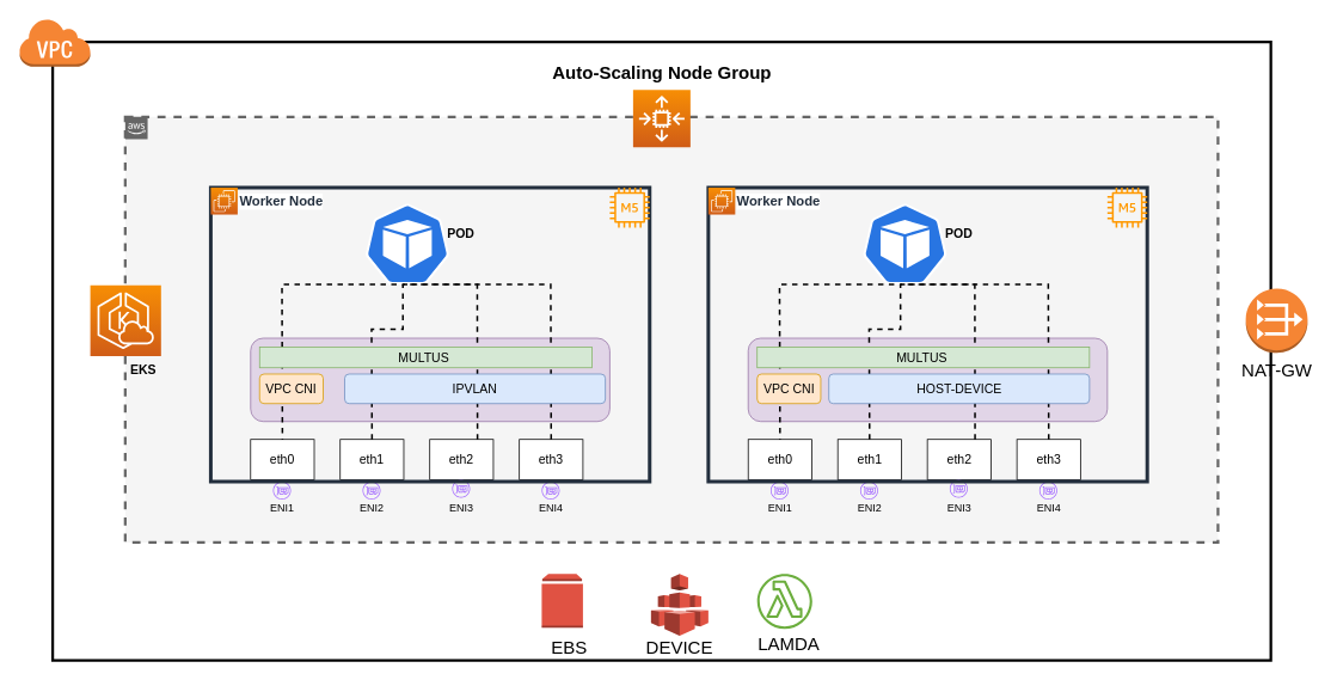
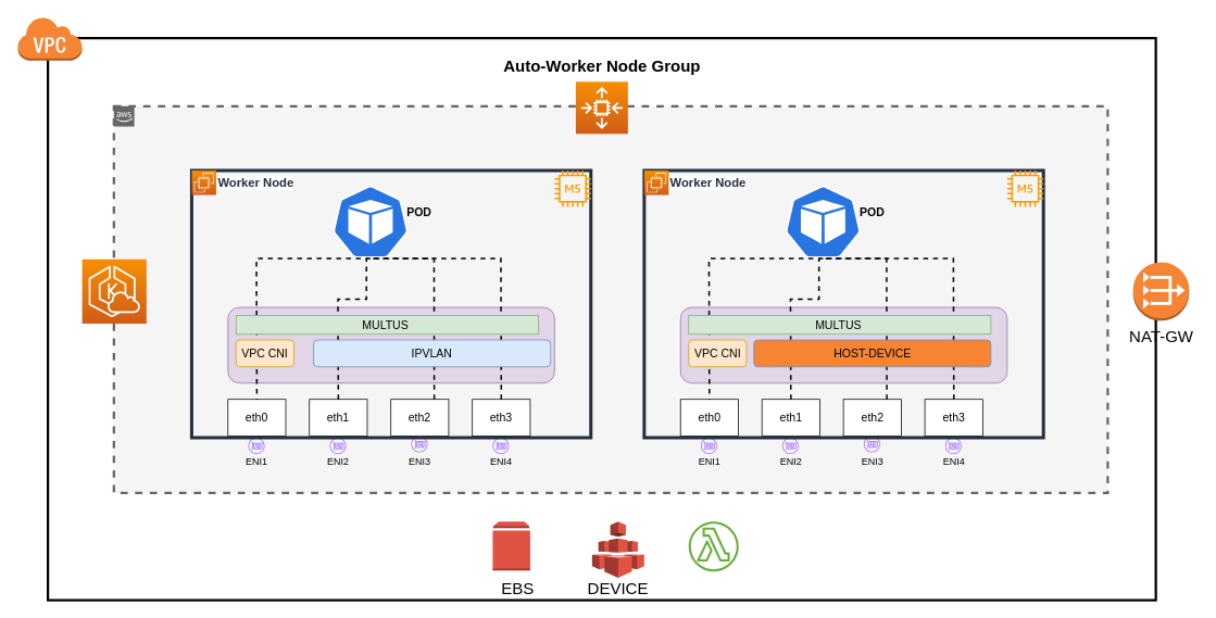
- <mxCell id="29" value="&lt;font size=&quot;1&quot;&gt;&lt;b style=&quot;font-size: 20px&quot;&gt;Auto-Scaling Node Group&lt;/b&gt;&lt;/font&gt;" style="text;html=1;align=center;verticalAlign=middle;resizable=0;points=[];autosize=1;strokeColor=none;fillColor=none;fontSize=14;strokeWidth=1;" parent="1" vertex="1"><mxGeometry x="608" y="65" width="260" height="30" as="geometry" /></mxCell>
+ <mxCell id="29" value="&lt;font size=&quot;1&quot;&gt;&lt;b style=&quot;font-size: 20px&quot;&gt;Auto-Worker Node Group&lt;/b&gt;&lt;/font&gt;" style="text;html=1;align=center;verticalAlign=middle;resizable=0;points=[];autosize=1;strokeColor=none;fillColor=none;fontSize=14;strokeWidth=1;" parent="1" vertex="1"><mxGeometry x="608" y="65" width="260" height="30" as="geometry" /></mxCell>
- <mxCell id="19" value="&lt;font style=&quot;font-size: 14px&quot;&gt;&lt;b&gt;EKS&lt;/b&gt;&lt;/font&gt;" style="text;html=1;align=center;verticalAlign=middle;resizable=0;points=[];autosize=1;strokeColor=none;fillColor=none;" parent="1" vertex="1"><mxGeometry x="139" y="402" width="40" height="20" as="geometry" /></mxCell>
- <mxCell id="56" value="&lt;span style=&quot;font-size: 14px&quot;&gt;HOST-DEVICE&lt;/span&gt;" style="rounded=1;whiteSpace=wrap;html=1;fillColor=#dae8fc;strokeColor=#6c8ebf;" vertex="1" parent="1"><mxGeometry x="924.5" y="417" width="291" height="33" as="geometry" /></mxCell>
+ <mxCell id="56" value="&lt;span style=&quot;font-size: 14px&quot;&gt;HOST-DEVICE&lt;/span&gt;" style="rounded=1;whiteSpace=wrap;html=1;fillColor=#f58534;strokeColor=#6c8ebf;" vertex="1" parent="1"><mxGeometry x="924.5" y="417" width="291" height="33" as="geometry" /></mxCell>
- <mxCell id="38" value="LAMDA" style="text;html=1;strokeColor=none;fillColor=none;align=center;verticalAlign=middle;whiteSpace=wrap;rounded=0;dashed=1;fontSize=20;" parent="1" vertex="1"><mxGeometry x="835" y="701.5" width="90" height="30" as="geometry" /></mxCell>
